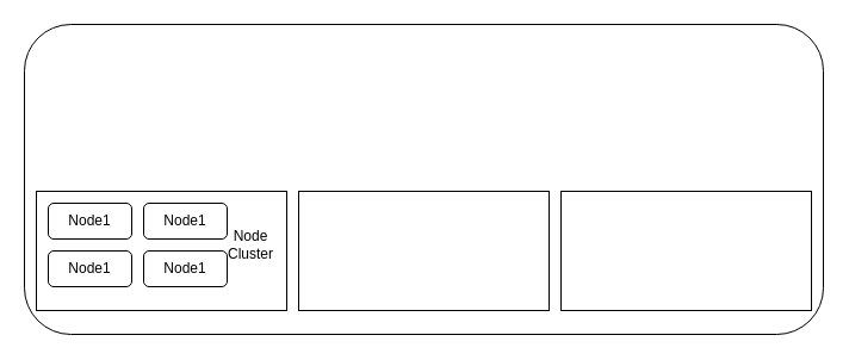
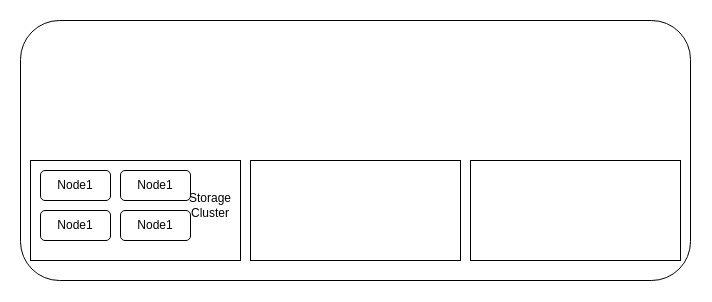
- <mxCell id="10" value="Node&lt;br&gt;Cluster" style="text;html=1;strokeColor=none;fillColor=none;align=center;verticalAlign=middle;whiteSpace=wrap;rounded=0;" vertex="1" parent="1"><mxGeometry x="180" y="190" width="60" height="30" as="geometry" /></mxCell>
+ <mxCell id="10" value="Storage&lt;br&gt;Cluster" style="text;html=1;strokeColor=none;fillColor=none;align=center;verticalAlign=middle;whiteSpace=wrap;rounded=0;" vertex="1" parent="1"><mxGeometry x="180" y="190" width="60" height="30" as="geometry" /></mxCell>
